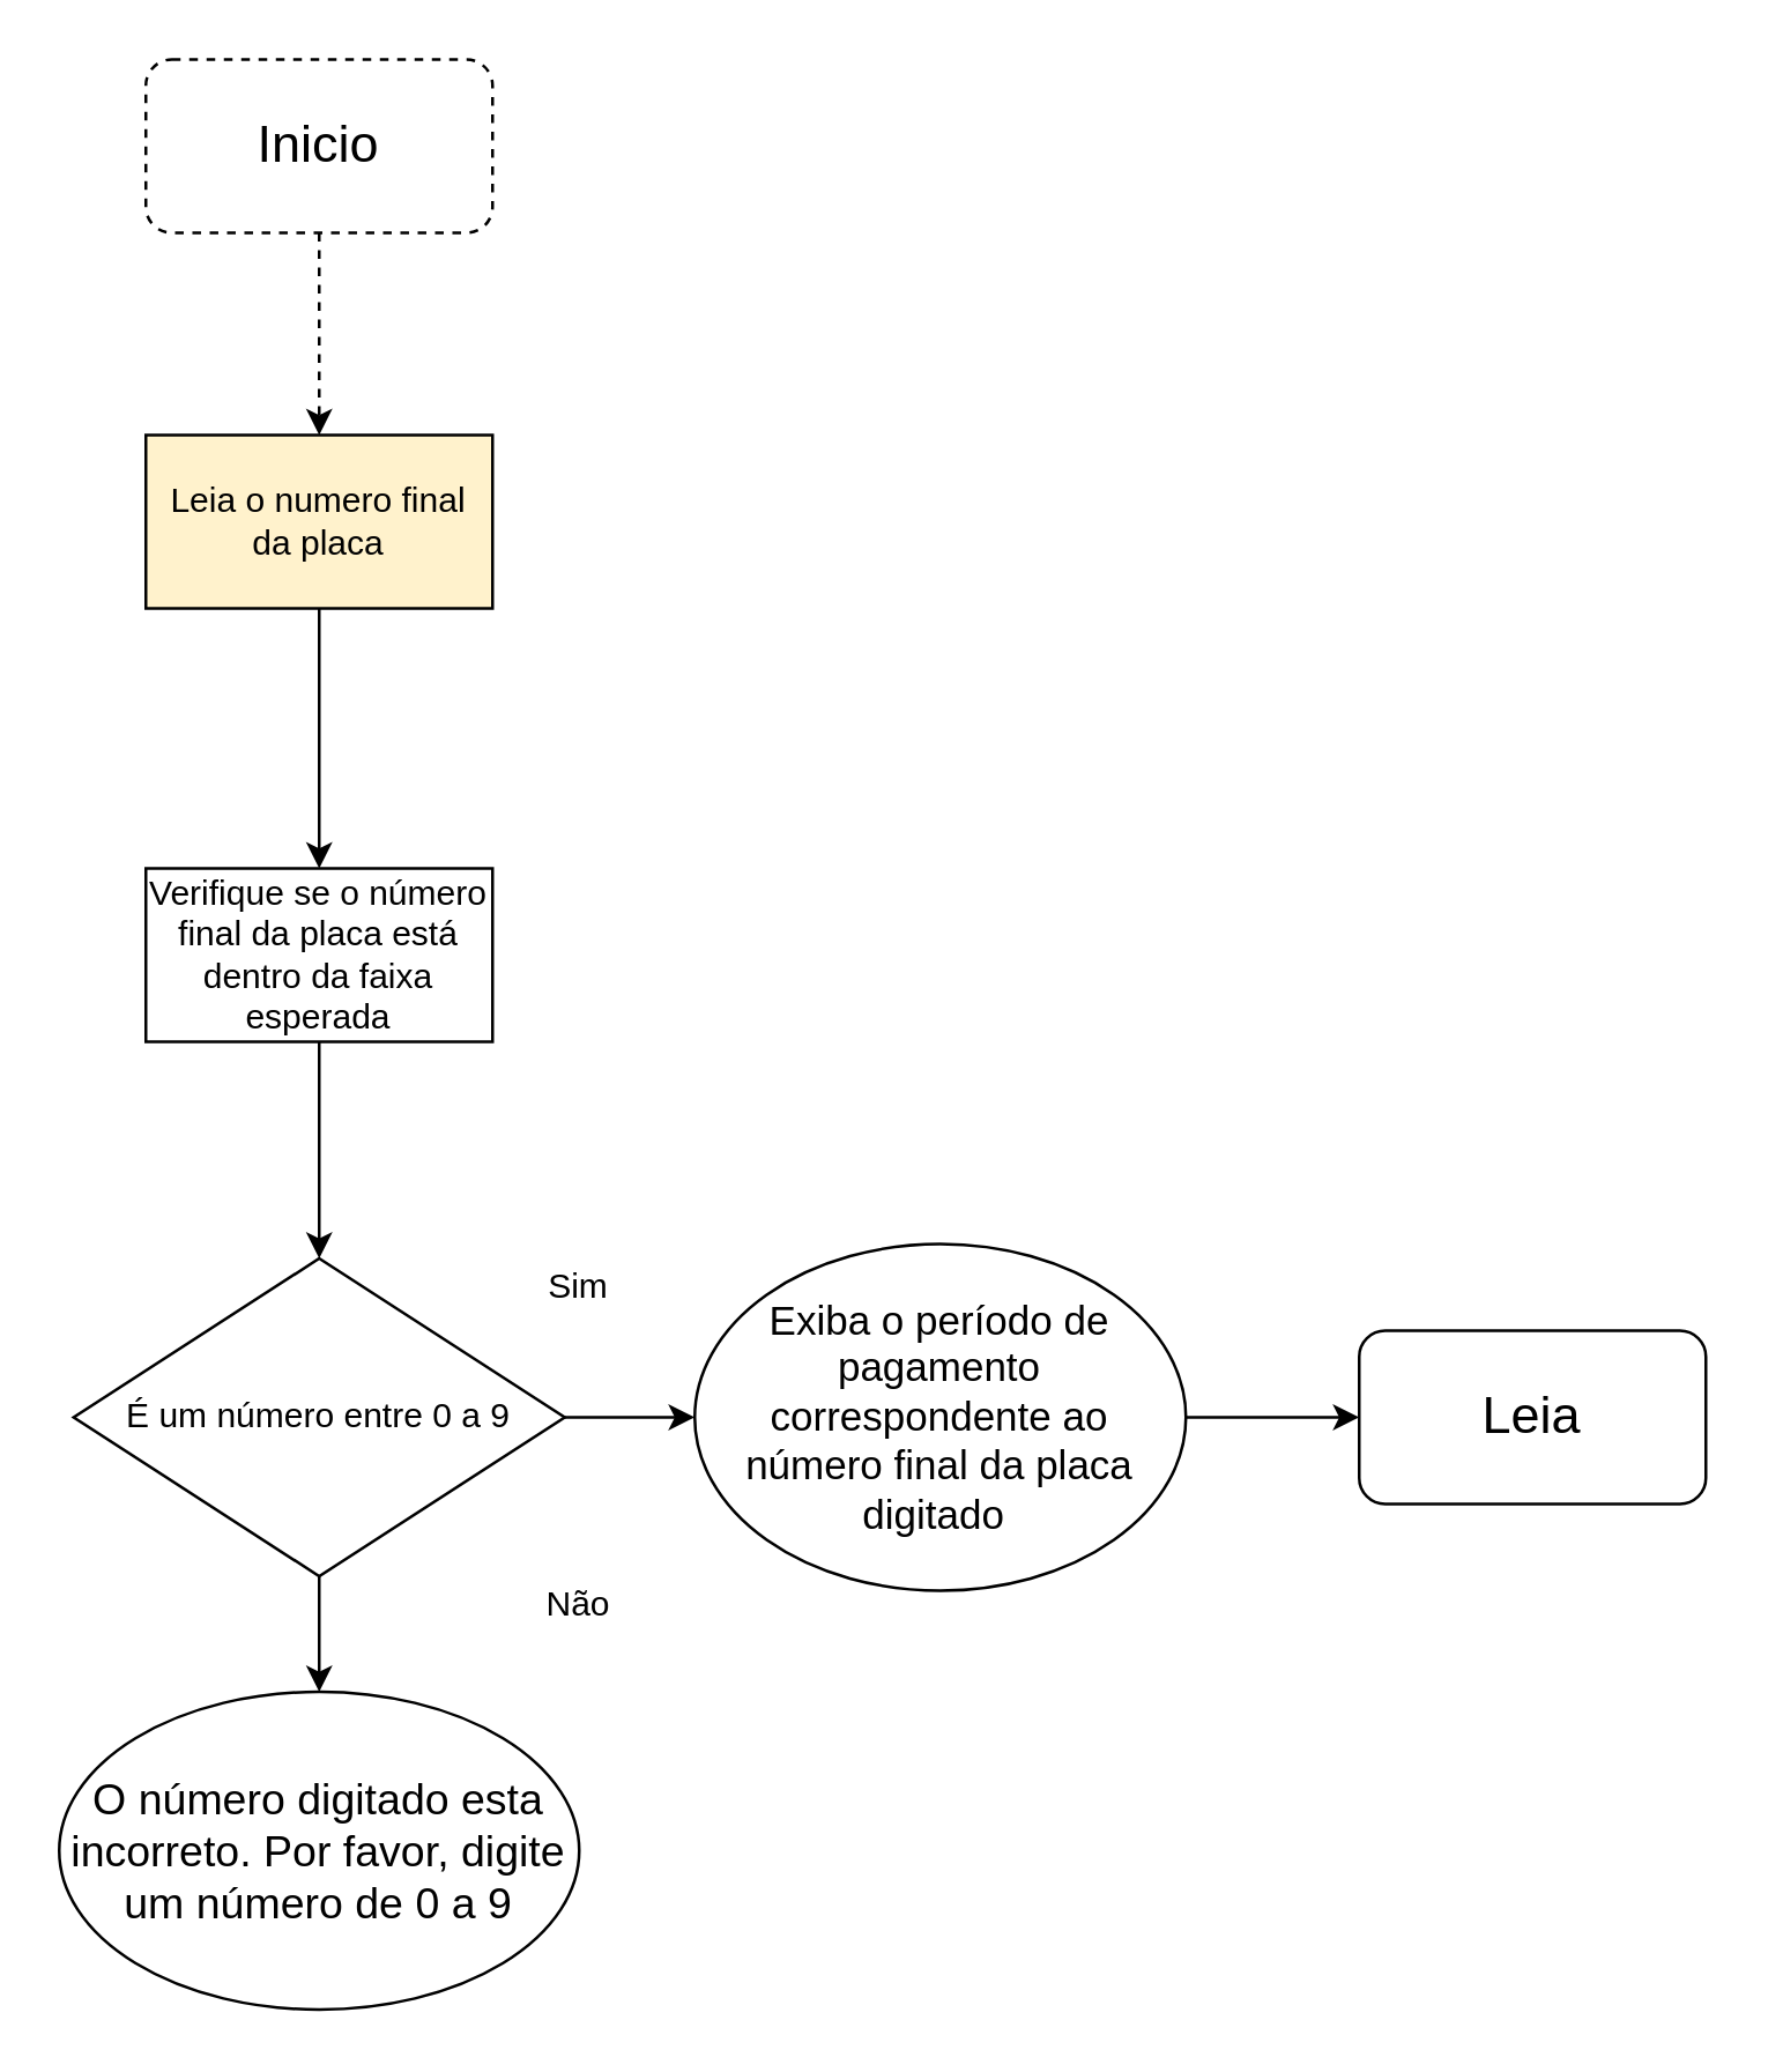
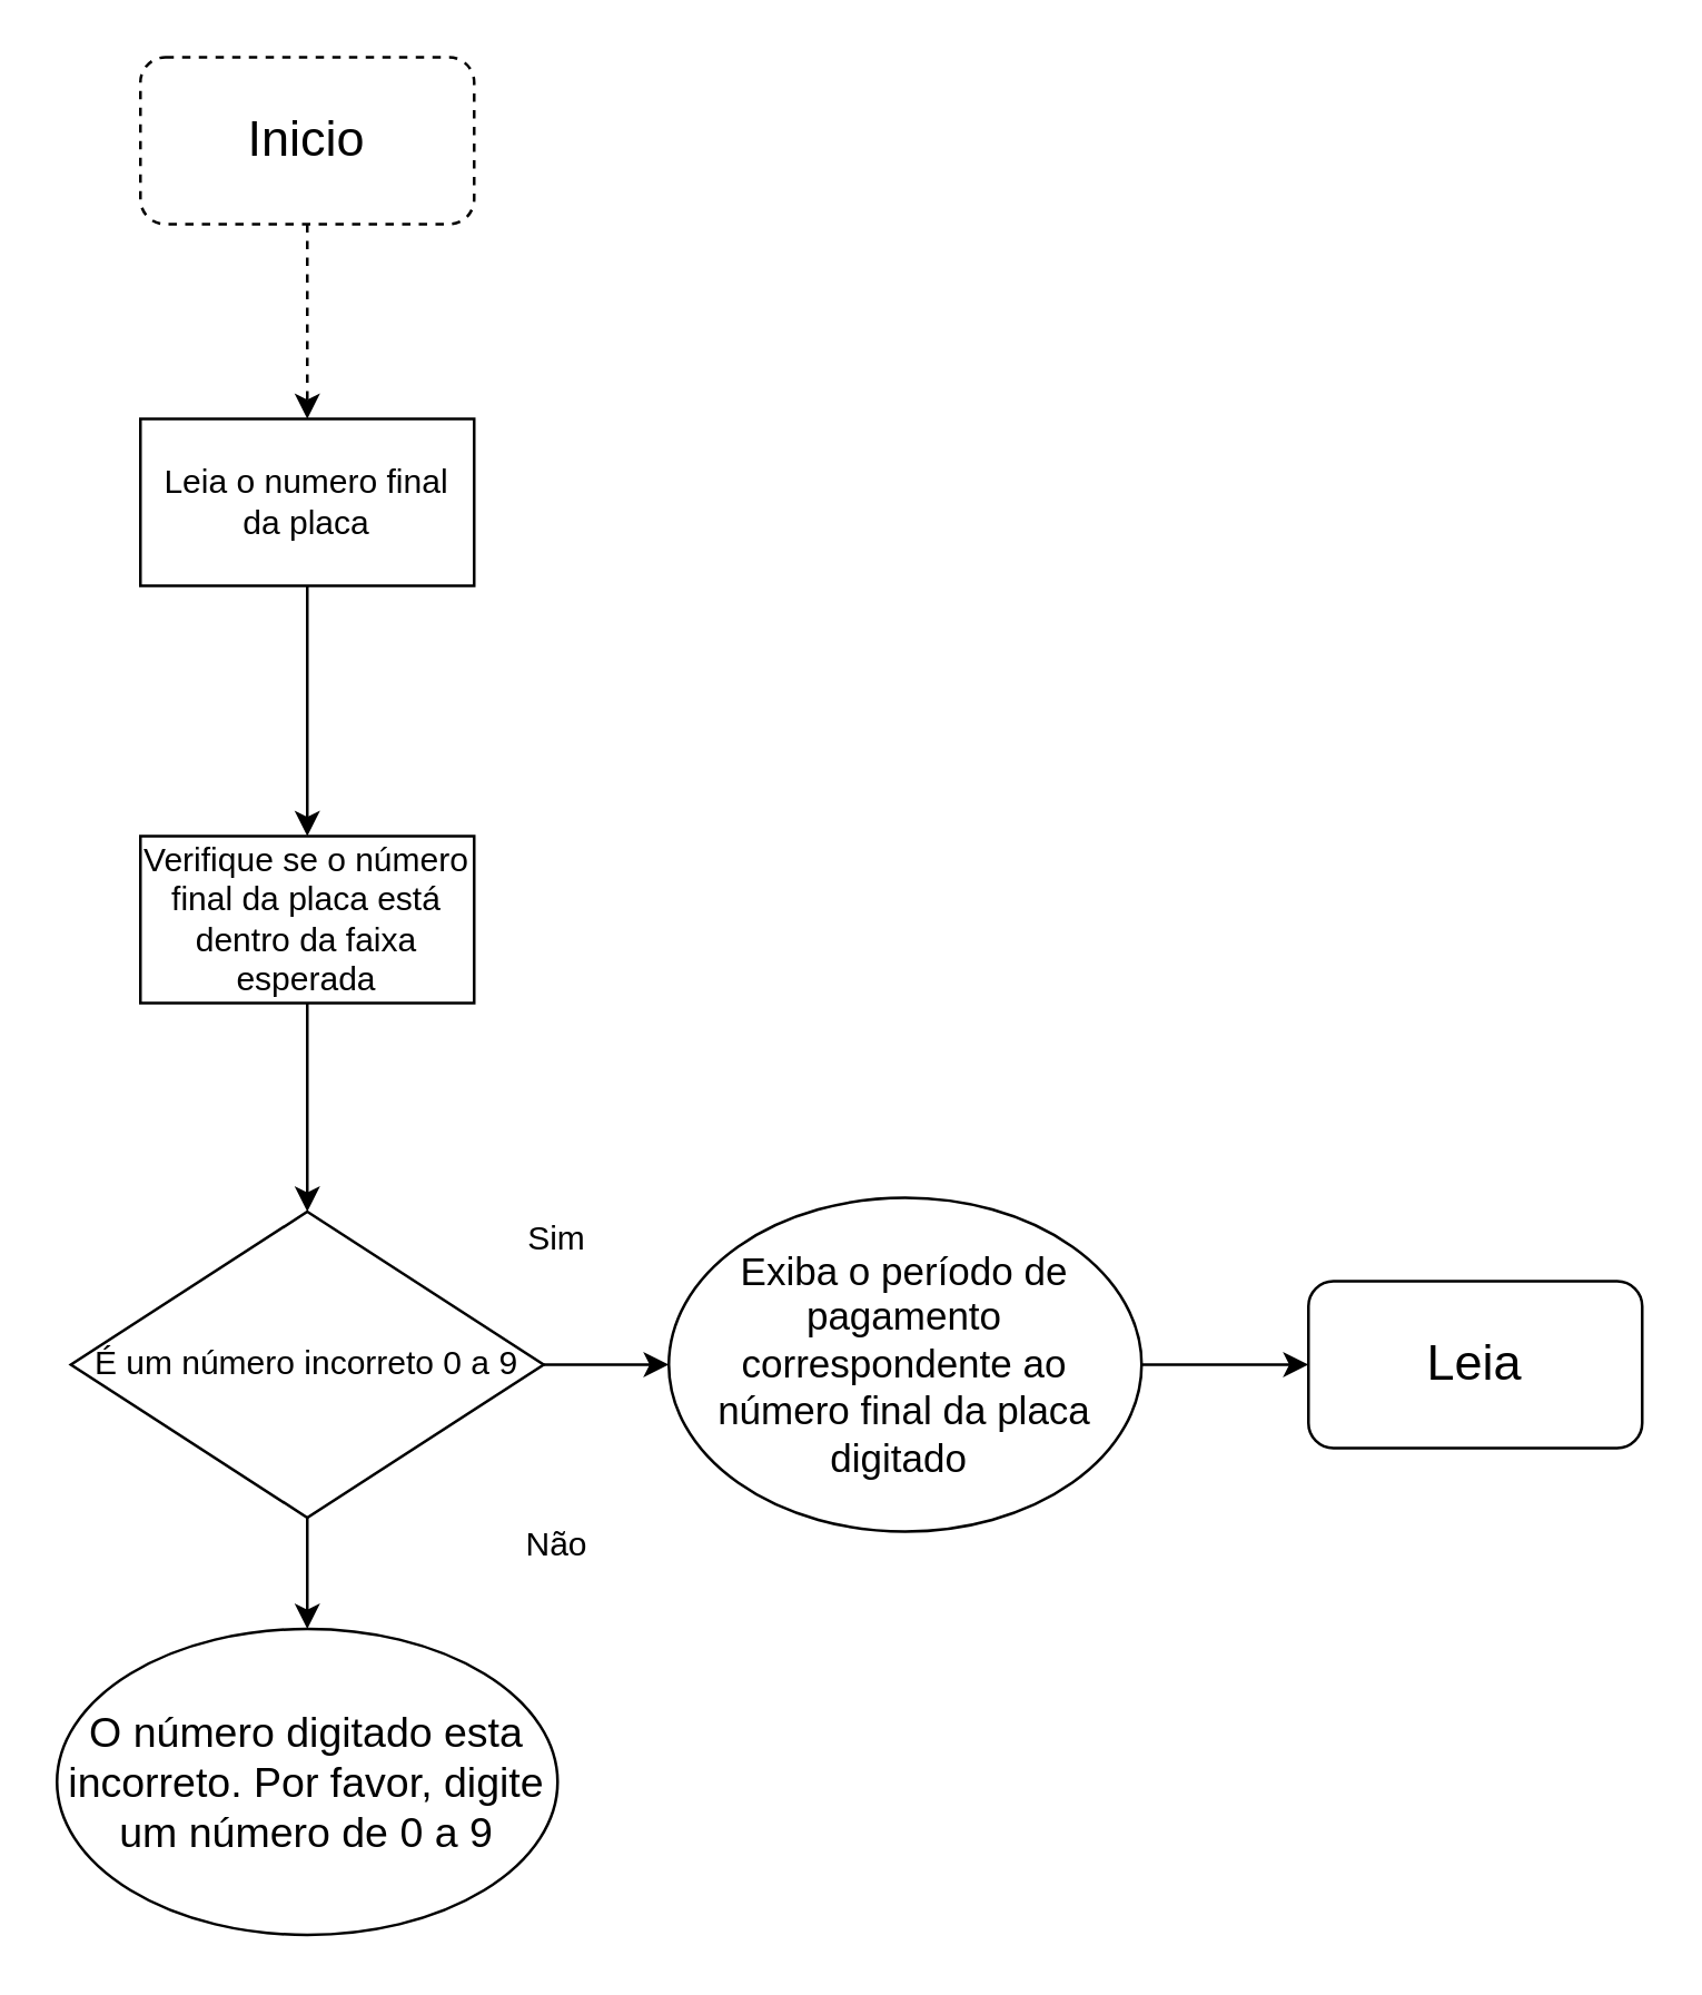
- <mxCell id="3" value="Leia o numero final da placa" style="rounded=0;whiteSpace=wrap;html=1;fillColor=#fff2cc;" vertex="1" parent="1"><mxGeometry x="50" y="150" width="120" height="60" as="geometry" /></mxCell>
+ <mxCell id="3" value="Leia o numero final da placa" style="rounded=0;whiteSpace=wrap;html=1;" vertex="1" parent="1"><mxGeometry x="50" y="150" width="120" height="60" as="geometry" /></mxCell>
- <mxCell id="5" value="É um número entre 0 a 9" style="rhombus;whiteSpace=wrap;html=1;" vertex="1" parent="1"><mxGeometry x="25" y="435" width="170" height="110" as="geometry" /></mxCell>
+ <mxCell id="5" value="É um número incorreto 0 a 9" style="rhombus;whiteSpace=wrap;html=1;" vertex="1" parent="1"><mxGeometry x="25" y="435" width="170" height="110" as="geometry" /></mxCell>
